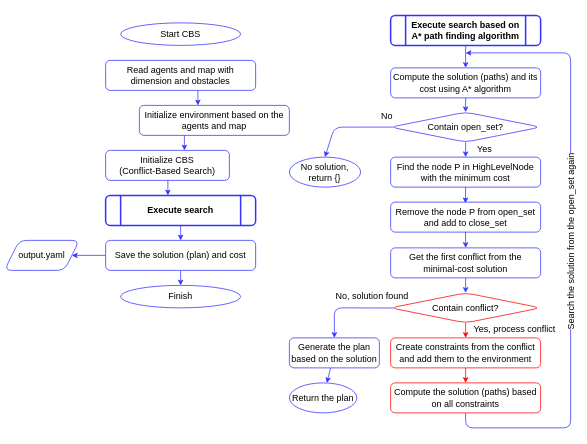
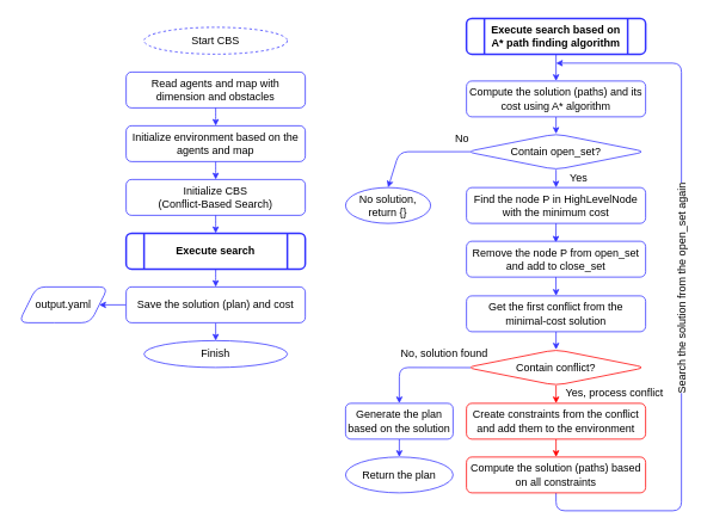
- <mxCell id="2" value="Start CBS" style="ellipse;whiteSpace=wrap;html=1;fontFamily=Helvetica;fontSize=12;fontColor=default;align=center;strokeColor=#3333FF;fillColor=default;" parent="1" vertex="1"><mxGeometry x="160" y="30" width="160" height="30" as="geometry" /></mxCell>
+ <mxCell id="2" value="Start CBS" style="ellipse;whiteSpace=wrap;html=1;fontFamily=Helvetica;fontSize=12;fontColor=default;align=center;strokeColor=#3333FF;fillColor=default;dashed=1;" parent="1" vertex="1"><mxGeometry x="160" y="30" width="160" height="30" as="geometry" /></mxCell>
- <mxCell id="4" value="Initialize environment based on the agents and map" style="shape=rectangle;rounded=1;whiteSpace=wrap;strokeColor=#3333FF;" parent="1" vertex="1"><mxGeometry x="185" y="140" width="200" height="40" as="geometry" /></mxCell>
+ <mxCell id="4" value="Initialize environment based on the agents and map" style="shape=rectangle;rounded=1;whiteSpace=wrap;strokeColor=#3333FF;" parent="1" vertex="1"><mxGeometry x="140" y="140" width="200" height="40" as="geometry" /></mxCell>
- <mxCell id="5" value="Initialize CBS &#10;(Conflict-Based Search)" style="shape=rectangle;rounded=1;whiteSpace=wrap;strokeColor=#3333FF;" parent="1" vertex="1"><mxGeometry x="140" y="200" width="165" height="40" as="geometry" /></mxCell>
+ <mxCell id="5" value="Initialize CBS &#10;(Conflict-Based Search)" style="shape=rectangle;rounded=1;whiteSpace=wrap;strokeColor=#3333FF;" parent="1" vertex="1"><mxGeometry x="140" y="200" width="200" height="40" as="geometry" /></mxCell>
- <mxCell id="41" value="output.yaml" style="shape=parallelogram;perimeter=parallelogramPerimeter;whiteSpace=wrap;fixedSize=1;rounded=1;shadow=0;glass=0;sketch=0;strokeWidth=1;fontSize=12;fontColor=default;gradientColor=none;strokeColor=#3333FF;" parent="1" vertex="1"><mxGeometry x="5" y="320" width="100" height="40" as="geometry" /></mxCell>
+ <mxCell id="41" value="output.yaml" style="shape=parallelogram;perimeter=parallelogramPerimeter;whiteSpace=wrap;fixedSize=1;rounded=1;shadow=0;glass=0;sketch=0;strokeWidth=1;fontSize=12;fontColor=default;gradientColor=none;strokeColor=#3333FF;" parent="1" vertex="1"><mxGeometry y="320" width="100" height="40" as="geometry" x="20" /></mxCell>
- <mxCell id="40" value="Return the plan" style="ellipse;whiteSpace=wrap;html=1;fontFamily=Helvetica;fontSize=12;fontColor=default;align=center;strokeColor=#3333FF;fillColor=default;" parent="1" vertex="1"><mxGeometry x="385" y="510" width="90" height="40" as="geometry" /></mxCell>
+ <mxCell id="40" value="Return the plan" style="ellipse;whiteSpace=wrap;html=1;fontFamily=Helvetica;fontSize=12;fontColor=default;align=center;strokeColor=#3333FF;fillColor=default;" parent="1" vertex="1"><mxGeometry x="385" y="510" width="120" height="40" as="geometry" /></mxCell>
